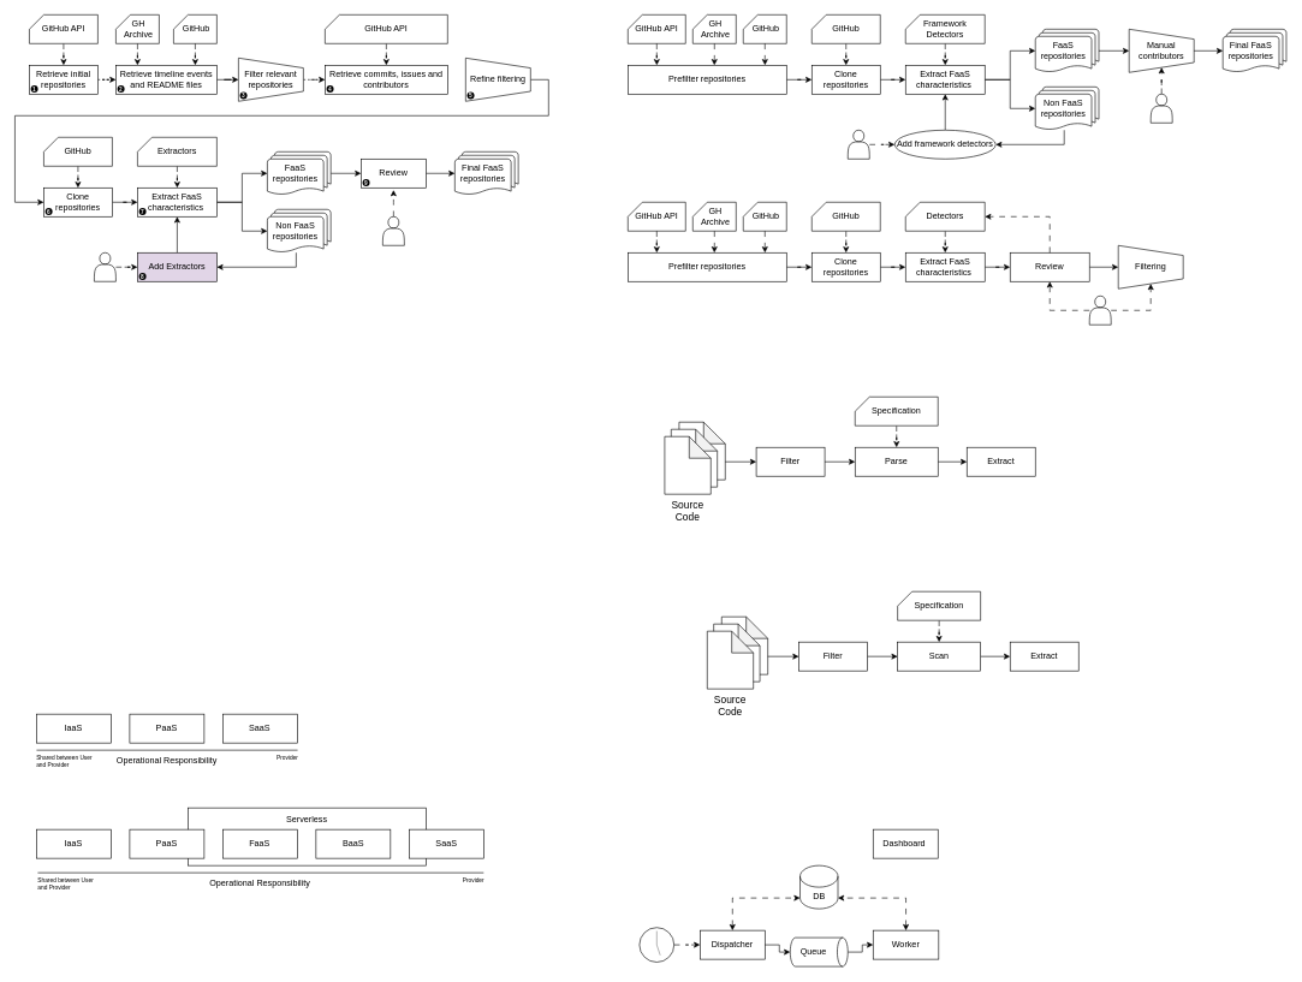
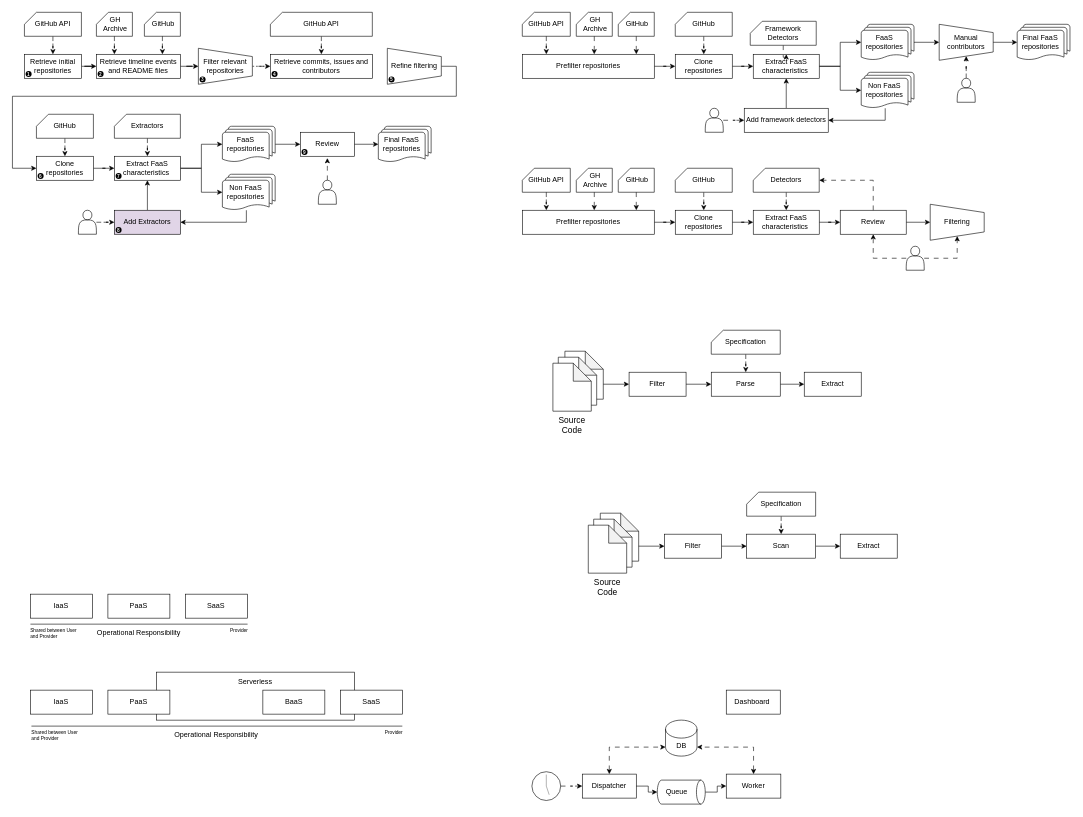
- <mxCell id="71" value="Framework&lt;div&gt;Detectors&lt;/div&gt;" style="verticalLabelPosition=middle;verticalAlign=middle;html=1;shape=card;whiteSpace=wrap;size=20;arcSize=12;spacing=0;spacingBottom=0;labelPosition=center;align=center;spacingLeft=5;spacingRight=5;" parent="1" vertex="1"><mxGeometry x="1255" y="20" width="110" height="40" as="geometry" /></mxCell>
+ <mxCell id="71" value="Framework&lt;div&gt;Detectors&lt;/div&gt;" style="verticalLabelPosition=middle;verticalAlign=middle;html=1;shape=card;whiteSpace=wrap;size=20;arcSize=12;spacing=0;spacingBottom=0;labelPosition=center;align=center;spacingLeft=5;spacingRight=5;" parent="1" vertex="1"><mxGeometry x="1250" y="35" width="110" height="40" as="geometry" /></mxCell>
- <mxCell id="4" style="edgeStyle=orthogonalEdgeStyle;rounded=0;orthogonalLoop=1;jettySize=auto;html=1;entryX=0;entryY=0.5;entryDx=0;entryDy=0;dashed=1;" parent="1" source="5" target="8" edge="1"><mxGeometry relative="1" as="geometry" /></mxCell>
+ <mxCell id="4" style="edgeStyle=orthogonalEdgeStyle;rounded=0;orthogonalLoop=1;jettySize=auto;html=1;entryX=0;entryY=0.5;entryDx=0;entryDy=0;" parent="1" source="5" target="8" edge="1"><mxGeometry relative="1" as="geometry" /></mxCell>
- <mxCell id="69" value="Add&amp;nbsp;&lt;span style=&quot;background-color: initial;&quot;&gt;framework&amp;nbsp;&lt;/span&gt;&lt;span style=&quot;background-color: initial;&quot;&gt;detectors&lt;/span&gt;" style="ellipse;whiteSpace=wrap;html=1;" parent="1" vertex="1"><mxGeometry x="1240" y="180" width="140" height="40" as="geometry" /></mxCell>
+ <mxCell id="69" value="Add&amp;nbsp;&lt;span style=&quot;background-color: initial;&quot;&gt;framework&amp;nbsp;&lt;/span&gt;&lt;span style=&quot;background-color: initial;&quot;&gt;detectors&lt;/span&gt;" style="rounded=0;whiteSpace=wrap;html=1;" parent="1" vertex="1"><mxGeometry x="1240" y="180" width="140" height="40" as="geometry" /></mxCell>
- <mxCell id="46" value="FaaS" style="rounded=0;whiteSpace=wrap;html=1;" parent="1" vertex="1"><mxGeometry x="308.333" y="1150" width="103.333" height="40" as="geometry" /></mxCell>
